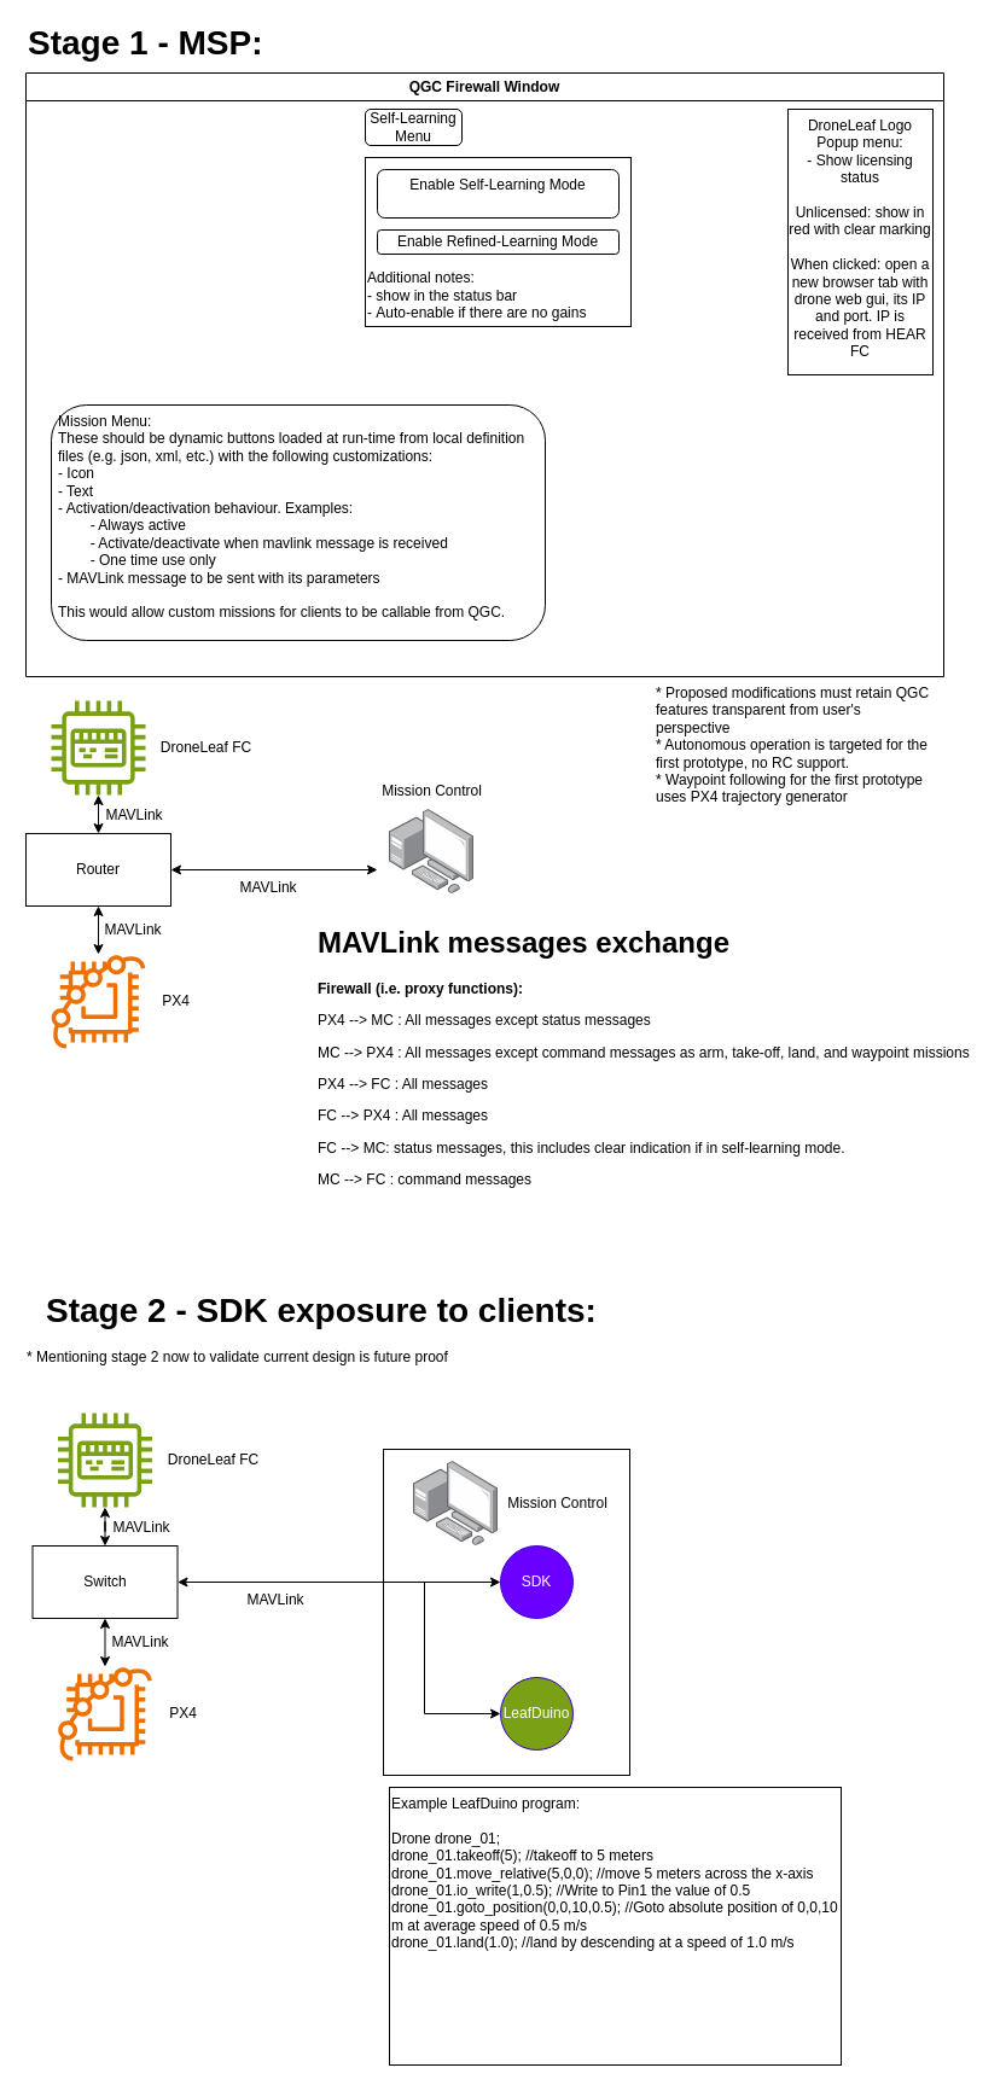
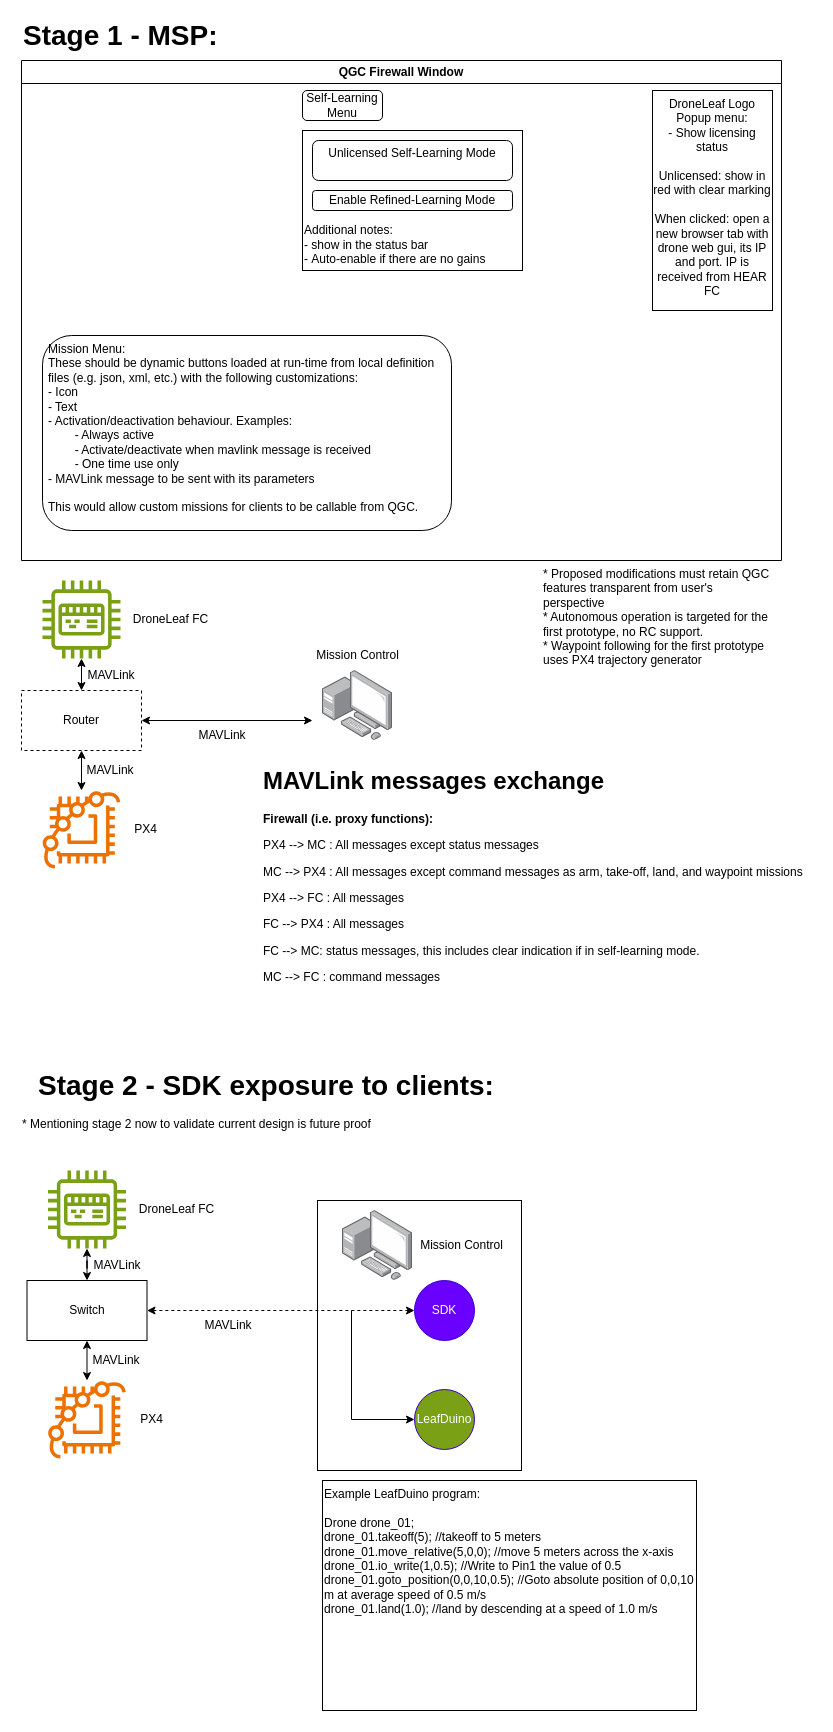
- <mxCell id="5" value="Enable Self-Learning Mode&lt;div&gt;&lt;br/&gt;&lt;/div&gt;" style="rounded=1;whiteSpace=wrap;html=1;" parent="3" vertex="1"><mxGeometry x="291" y="80" width="200" height="40" as="geometry" /></mxCell>
+ <mxCell id="5" value="Unlicensed Self-Learning Mode&lt;div&gt;&lt;br/&gt;&lt;/div&gt;" style="rounded=1;whiteSpace=wrap;html=1;" parent="3" vertex="1"><mxGeometry x="291" y="80" width="200" height="40" as="geometry" /></mxCell>
- <mxCell id="19" value="Router" style="rounded=0;whiteSpace=wrap;html=1;" parent="1" vertex="1"><mxGeometry x="21" y="690" width="120" height="60" as="geometry" /></mxCell>
+ <mxCell id="19" value="Router" style="rounded=0;whiteSpace=wrap;html=1;dashed=1;" parent="1" vertex="1"><mxGeometry x="21" y="690" width="120" height="60" as="geometry" /></mxCell>
- <mxCell id="31" value="" style="endArrow=classic;html=1;rounded=0;exitX=1;exitY=0.5;exitDx=0;exitDy=0;startArrow=classic;startFill=1;entryX=0;entryY=0.5;entryDx=0;entryDy=0;" parent="1" source="34" target="39" edge="1"><mxGeometry width="50" height="50" relative="1" as="geometry"><mxPoint x="87.5" y="1310" as="sourcePoint" /><mxPoint x="317.5" y="1310" as="targetPoint" /></mxGeometry></mxCell>
+ <mxCell id="31" value="" style="endArrow=classic;html=1;rounded=0;exitX=1;exitY=0.5;exitDx=0;exitDy=0;startArrow=classic;startFill=1;entryX=0;entryY=0.5;entryDx=0;entryDy=0;dashed=1;" parent="1" source="34" target="39" edge="1"><mxGeometry width="50" height="50" relative="1" as="geometry"><mxPoint x="87.5" y="1310" as="sourcePoint" /><mxPoint x="317.5" y="1310" as="targetPoint" /></mxGeometry></mxCell>
